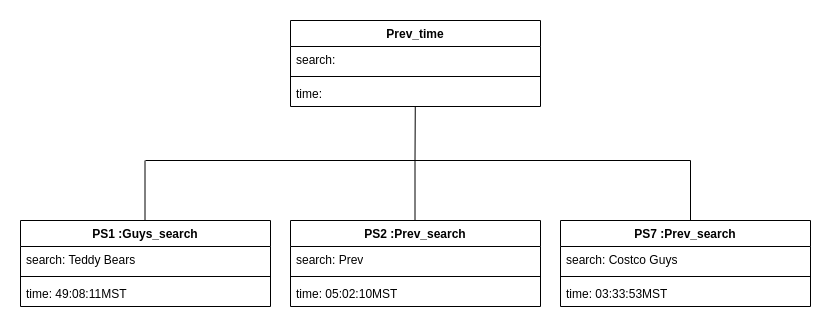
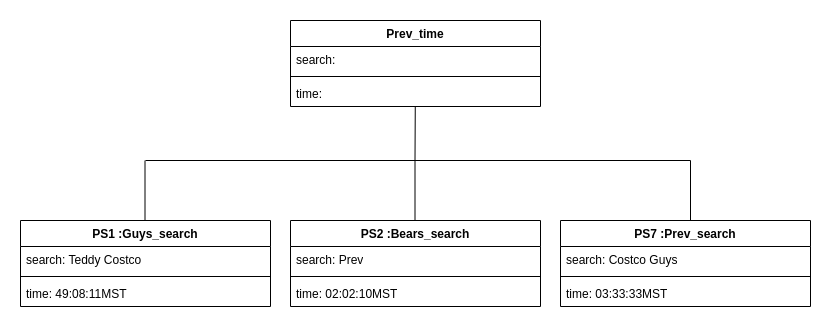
- <mxCell id="10" value="PS2 :Prev_search" style="swimlane;fontStyle=1;align=center;verticalAlign=top;childLayout=stackLayout;horizontal=1;startSize=26;horizontalStack=0;resizeParent=1;resizeParentMax=0;resizeLast=0;collapsible=1;marginBottom=0;whiteSpace=wrap;html=1;" vertex="1" parent="1"><mxGeometry x="290" y="220" width="250" height="86" as="geometry" /></mxCell>
+ <mxCell id="10" value="PS2 :Bears_search" style="swimlane;fontStyle=1;align=center;verticalAlign=top;childLayout=stackLayout;horizontal=1;startSize=26;horizontalStack=0;resizeParent=1;resizeParentMax=0;resizeLast=0;collapsible=1;marginBottom=0;whiteSpace=wrap;html=1;" vertex="1" parent="1"><mxGeometry x="290" y="220" width="250" height="86" as="geometry" /></mxCell>
- <mxCell id="7" value="search: Teddy Bears" style="text;strokeColor=none;fillColor=none;align=left;verticalAlign=top;spacingLeft=4;spacingRight=4;overflow=hidden;rotatable=0;points=[[0,0.5],[1,0.5]];portConstraint=eastwest;whiteSpace=wrap;html=1;" vertex="1" parent="6"><mxGeometry y="26" width="250" height="26" as="geometry" /></mxCell>
+ <mxCell id="7" value="search: Teddy Costco" style="text;strokeColor=none;fillColor=none;align=left;verticalAlign=top;spacingLeft=4;spacingRight=4;overflow=hidden;rotatable=0;points=[[0,0.5],[1,0.5]];portConstraint=eastwest;whiteSpace=wrap;html=1;" vertex="1" parent="6"><mxGeometry y="26" width="250" height="26" as="geometry" /></mxCell>
- <mxCell id="13" value="time: 05:02:10MST" style="text;strokeColor=none;fillColor=none;align=left;verticalAlign=top;spacingLeft=4;spacingRight=4;overflow=hidden;rotatable=0;points=[[0,0.5],[1,0.5]];portConstraint=eastwest;whiteSpace=wrap;html=1;" vertex="1" parent="10"><mxGeometry y="60" width="250" height="26" as="geometry" /></mxCell>
+ <mxCell id="13" value="time: 02:02:10MST" style="text;strokeColor=none;fillColor=none;align=left;verticalAlign=top;spacingLeft=4;spacingRight=4;overflow=hidden;rotatable=0;points=[[0,0.5],[1,0.5]];portConstraint=eastwest;whiteSpace=wrap;html=1;" vertex="1" parent="10"><mxGeometry y="60" width="250" height="26" as="geometry" /></mxCell>
- <mxCell id="17" value="time: 03:33:53MST" style="text;strokeColor=none;fillColor=none;align=left;verticalAlign=top;spacingLeft=4;spacingRight=4;overflow=hidden;rotatable=0;points=[[0,0.5],[1,0.5]];portConstraint=eastwest;whiteSpace=wrap;html=1;" vertex="1" parent="14"><mxGeometry y="60" width="250" height="26" as="geometry" /></mxCell>
+ <mxCell id="17" value="time: 03:33:33MST" style="text;strokeColor=none;fillColor=none;align=left;verticalAlign=top;spacingLeft=4;spacingRight=4;overflow=hidden;rotatable=0;points=[[0,0.5],[1,0.5]];portConstraint=eastwest;whiteSpace=wrap;html=1;" vertex="1" parent="14"><mxGeometry y="60" width="250" height="26" as="geometry" /></mxCell>
